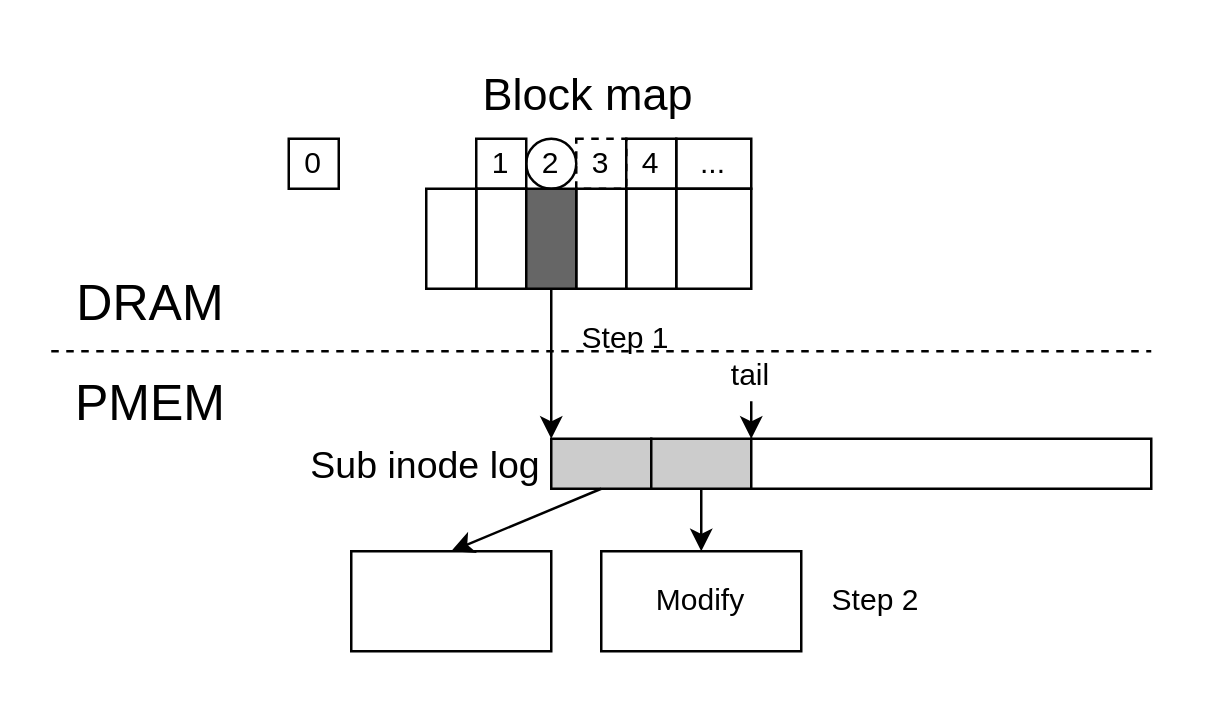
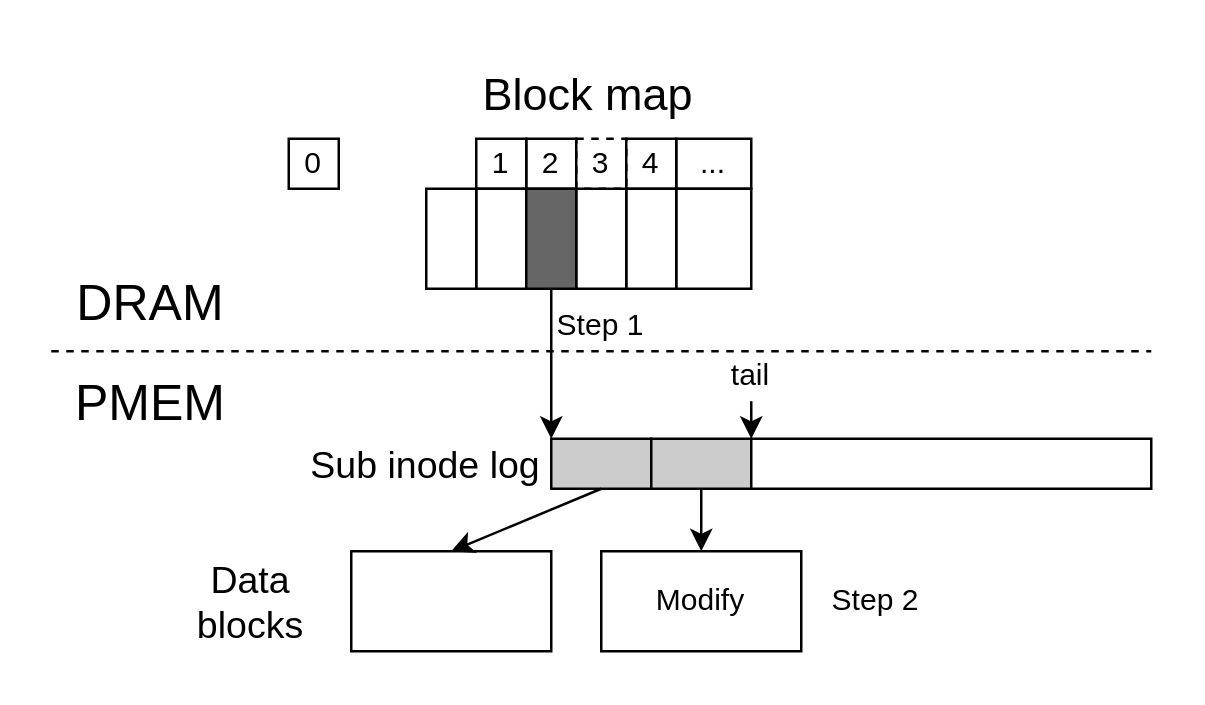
- <mxCell id="7" value="2" style="ellipse;whiteSpace=wrap;html=1;fillColor=none;" vertex="1" parent="1"><mxGeometry x="210" y="55" width="20" height="20" as="geometry" /></mxCell>
+ <mxCell id="7" value="2" style="rounded=0;whiteSpace=wrap;html=1;fillColor=none;" vertex="1" parent="1"><mxGeometry x="210" y="55" width="20" height="20" as="geometry" /></mxCell>
- <mxCell id="30" value="Step 1" style="rounded=0;whiteSpace=wrap;html=1;fillColor=none;strokeColor=none;" vertex="1" parent="1"><mxGeometry x="230" y="125" width="40" height="20" as="geometry" /></mxCell>
+ <mxCell id="30" value="Step 1" style="rounded=0;whiteSpace=wrap;html=1;fillColor=none;strokeColor=none;" vertex="1" parent="1"><mxGeometry x="220" y="120" width="40" height="20" as="geometry" /></mxCell>
+ <mxCell id="29" value="&lt;font style=&quot;font-size: 15px;&quot;&gt;Data blocks&lt;/font&gt;" style="rounded=0;whiteSpace=wrap;html=1;fillColor=none;strokeColor=none;" vertex="1" parent="1"><mxGeometry x="60" y="220" width="80" height="40" as="geometry" /></mxCell>
